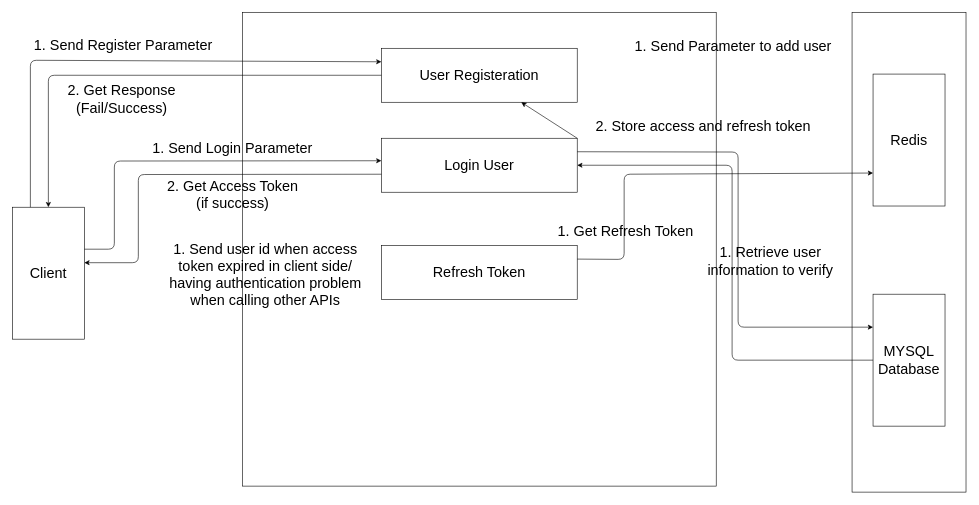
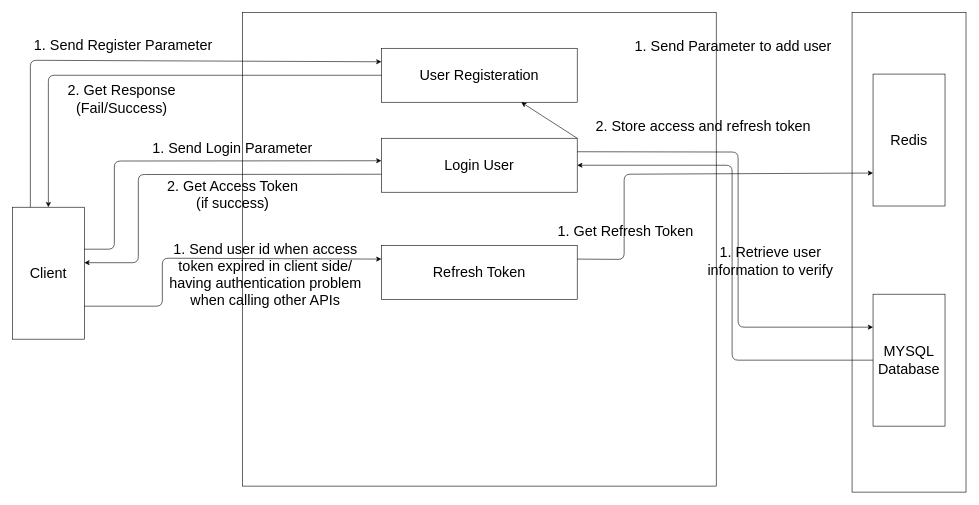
+ <mxCell id="24" value="" style="endArrow=classic;html=1;fontSize=24;entryX=0;entryY=0.25;entryDx=0;entryDy=0;exitX=1;exitY=0.75;exitDx=0;exitDy=0;" edge="1" parent="1" source="2" target="23"><mxGeometry width="50" height="50" relative="1" as="geometry"><mxPoint x="770" y="500" as="sourcePoint" /><mxPoint x="820" y="450" as="targetPoint" /><Array as="points"><mxPoint x="270" y="510" /><mxPoint x="270" y="430" /></Array></mxGeometry></mxCell>
